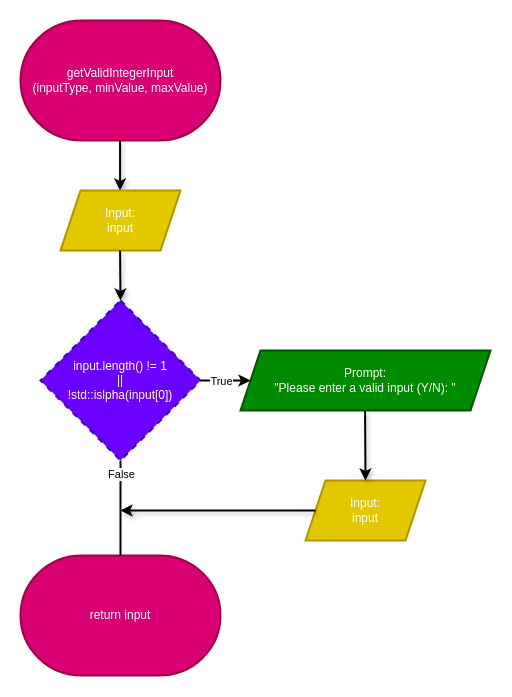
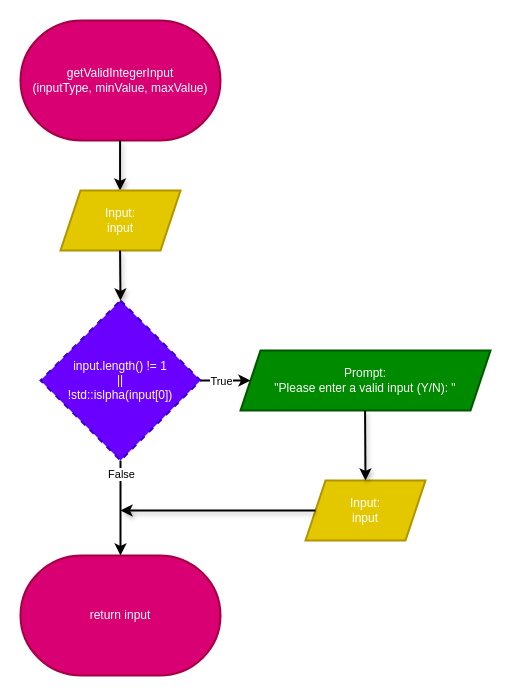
- <mxCell id="14" value="" style="endArrow=none;html=1;exitX=0.5;exitY=1;exitDx=0;exitDy=0;entryX=0.5;entryY=0;entryDx=0;entryDy=0;entryPerimeter=0;strokeWidth=2;" parent="1" source="5" target="9" edge="1"><mxGeometry relative="1" as="geometry"><mxPoint x="140" y="440" as="sourcePoint" /><mxPoint x="240" y="440" as="targetPoint" /></mxGeometry></mxCell>
+ <mxCell id="14" value="" style="endArrow=classic;html=1;exitX=0.5;exitY=1;exitDx=0;exitDy=0;entryX=0.5;entryY=0;entryDx=0;entryDy=0;entryPerimeter=0;strokeWidth=2;" parent="1" source="5" target="9" edge="1"><mxGeometry relative="1" as="geometry"><mxPoint x="140" y="440" as="sourcePoint" /><mxPoint x="240" y="440" as="targetPoint" /></mxGeometry></mxCell>
